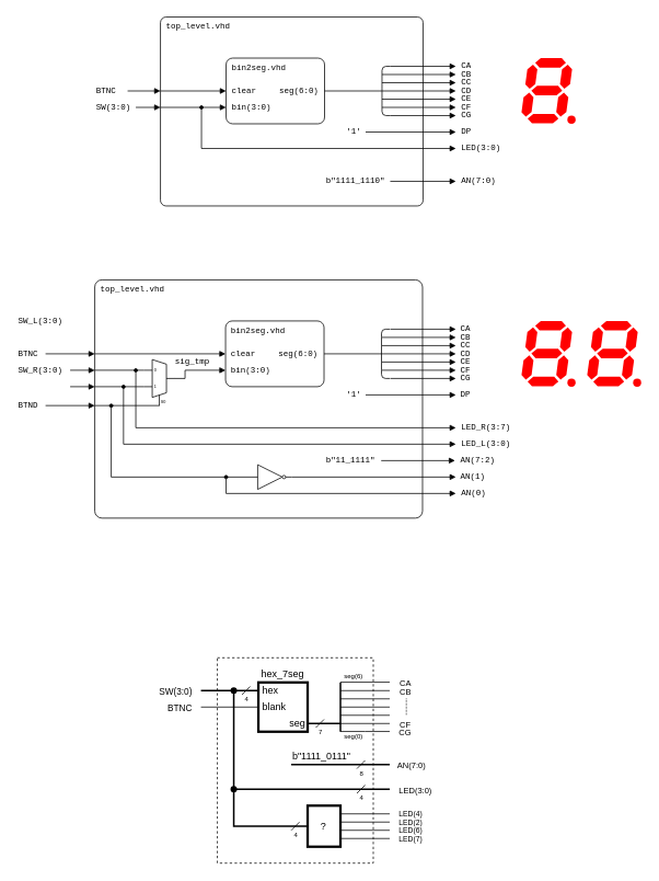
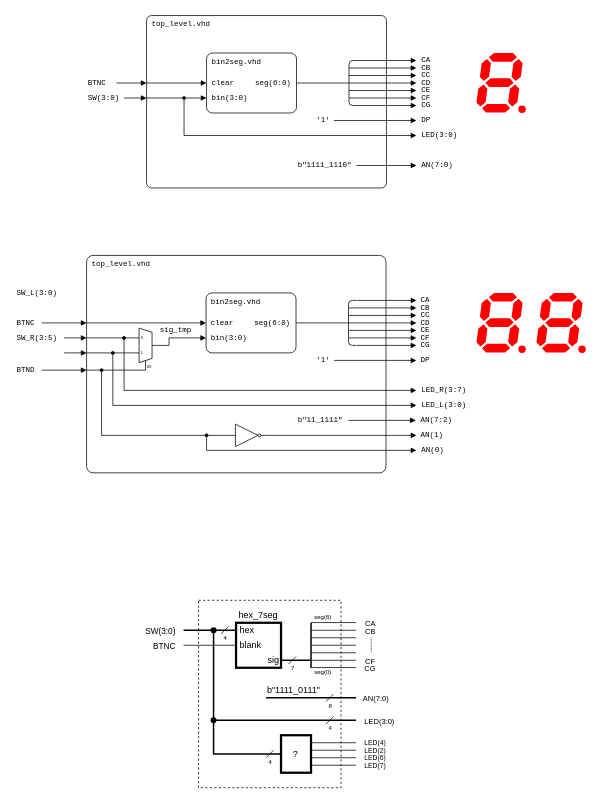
- <mxCell id="107" value="SW_R(3:0)" style="text;html=1;align=left;verticalAlign=middle;whiteSpace=wrap;rounded=0;fontFamily=Courier New;fontSize=10;fillOpacity=100;spacing=2;spacingLeft=0;connectable=0;" vertex="1" parent="1"><mxGeometry x="20" y="440" width="40" height="20" as="geometry" /></mxCell>
+ <mxCell id="107" value="SW_R(3:5)" style="text;html=1;align=left;verticalAlign=middle;whiteSpace=wrap;rounded=0;fontFamily=Courier New;fontSize=10;fillOpacity=100;spacing=2;spacingLeft=0;connectable=0;" vertex="1" parent="1"><mxGeometry x="20" y="440" width="40" height="20" as="geometry" /></mxCell>
- <mxCell id="7" value="seg" style="text;html=1;strokeColor=none;fillColor=none;align=right;verticalAlign=middle;whiteSpace=wrap;rounded=0;" parent="1" vertex="1"><mxGeometry x="324.36" y="870" width="50" height="20" as="geometry" /></mxCell>
+ <mxCell id="7" value="sig" style="text;html=1;strokeColor=none;fillColor=none;align=right;verticalAlign=middle;whiteSpace=wrap;rounded=0;" parent="1" vertex="1"><mxGeometry x="324.36" y="870" width="50" height="20" as="geometry" /></mxCell>
